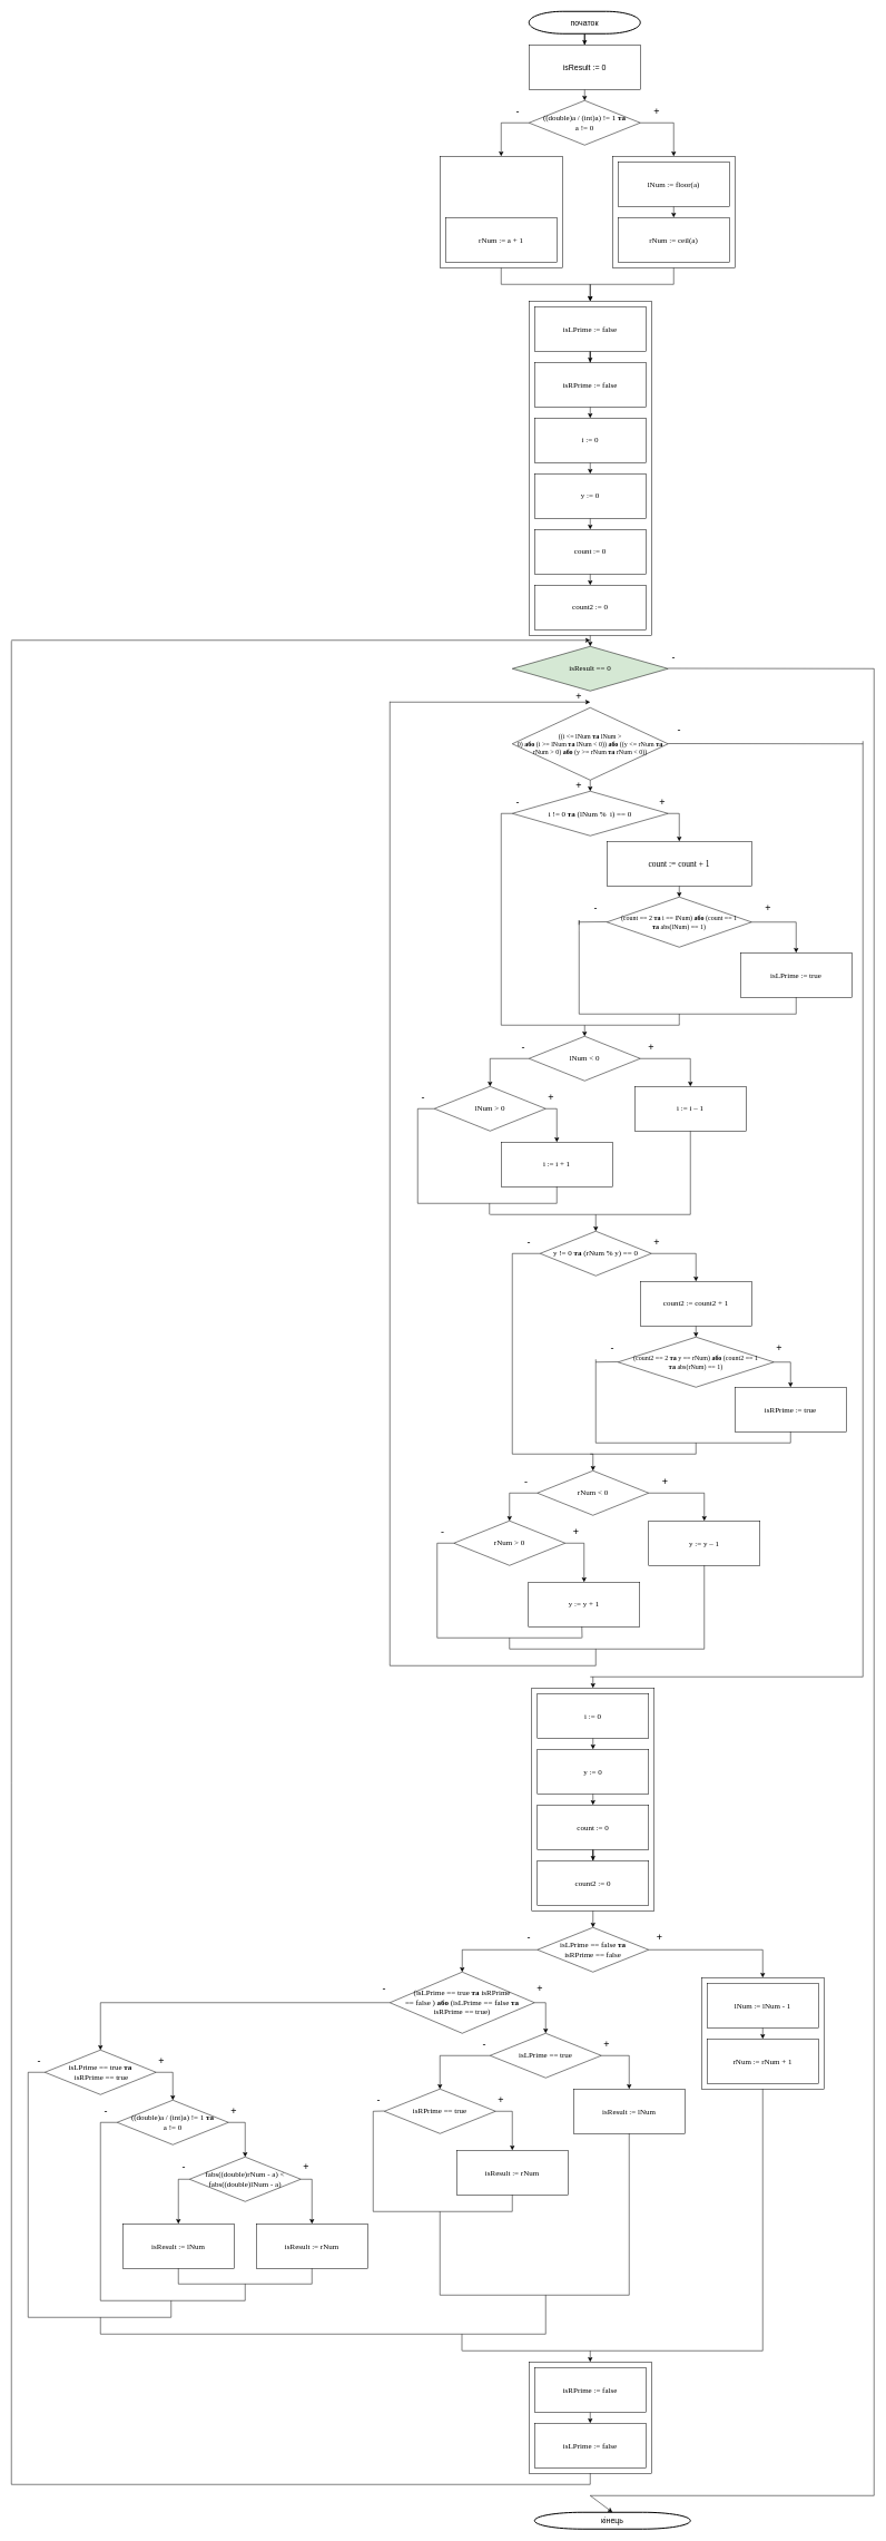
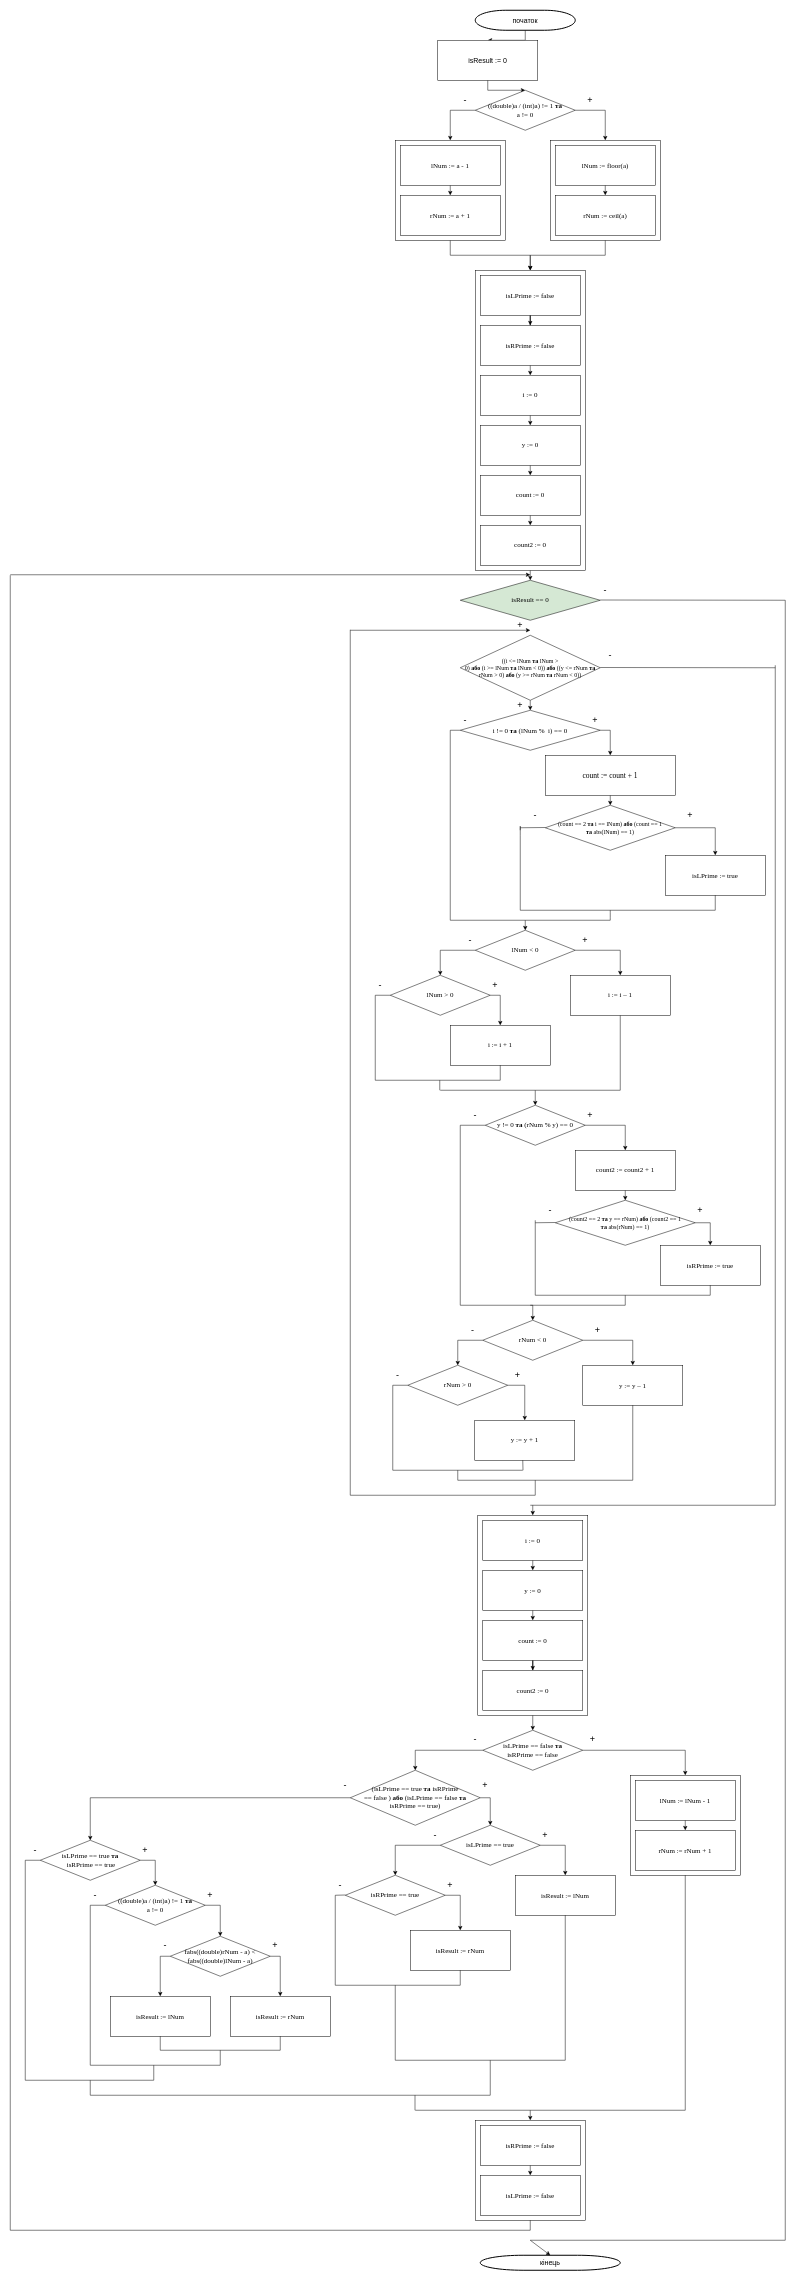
- <mxCell id="16" value="&lt;font style=&quot;font-size: 14px&quot;&gt;isResult := 0&lt;/font&gt;" style="rounded=0;whiteSpace=wrap;html=1;" parent="1" vertex="1"><mxGeometry x="950" y="80" width="200" height="80" as="geometry" /></mxCell>
+ <mxCell id="16" value="&lt;font style=&quot;font-size: 14px&quot;&gt;isResult := 0&lt;/font&gt;" style="rounded=0;whiteSpace=wrap;html=1;" parent="1" vertex="1"><mxGeometry x="875" y="80" width="200" height="80" as="geometry" /></mxCell>
+ <mxCell id="24" value="&lt;font style=&quot;font-size: 14px&quot;&gt;&lt;span style=&quot;font-family: &amp;#34;times new roman&amp;#34; , serif&quot;&gt;lNum &lt;/span&gt;&lt;span lang=&quot;EN-US&quot; style=&quot;font-family: &amp;#34;times new roman&amp;#34; , serif&quot;&gt;:&lt;/span&gt;&lt;span style=&quot;font-family: &amp;#34;times new roman&amp;#34; , serif&quot;&gt;= a - 1&lt;/span&gt;&lt;/font&gt;" style="rounded=0;whiteSpace=wrap;html=1;" parent="1" vertex="1"><mxGeometry x="800" y="290" width="200" height="80" as="geometry" /></mxCell>
+ <mxCell id="23" style="edgeStyle=orthogonalEdgeStyle;rounded=0;orthogonalLoop=1;jettySize=auto;html=1;exitX=0.5;exitY=1;exitDx=0;exitDy=0;entryX=0.5;entryY=0;entryDx=0;entryDy=0;" parent="1" source="24" target="25" edge="1"><mxGeometry relative="1" as="geometry" /></mxCell>
